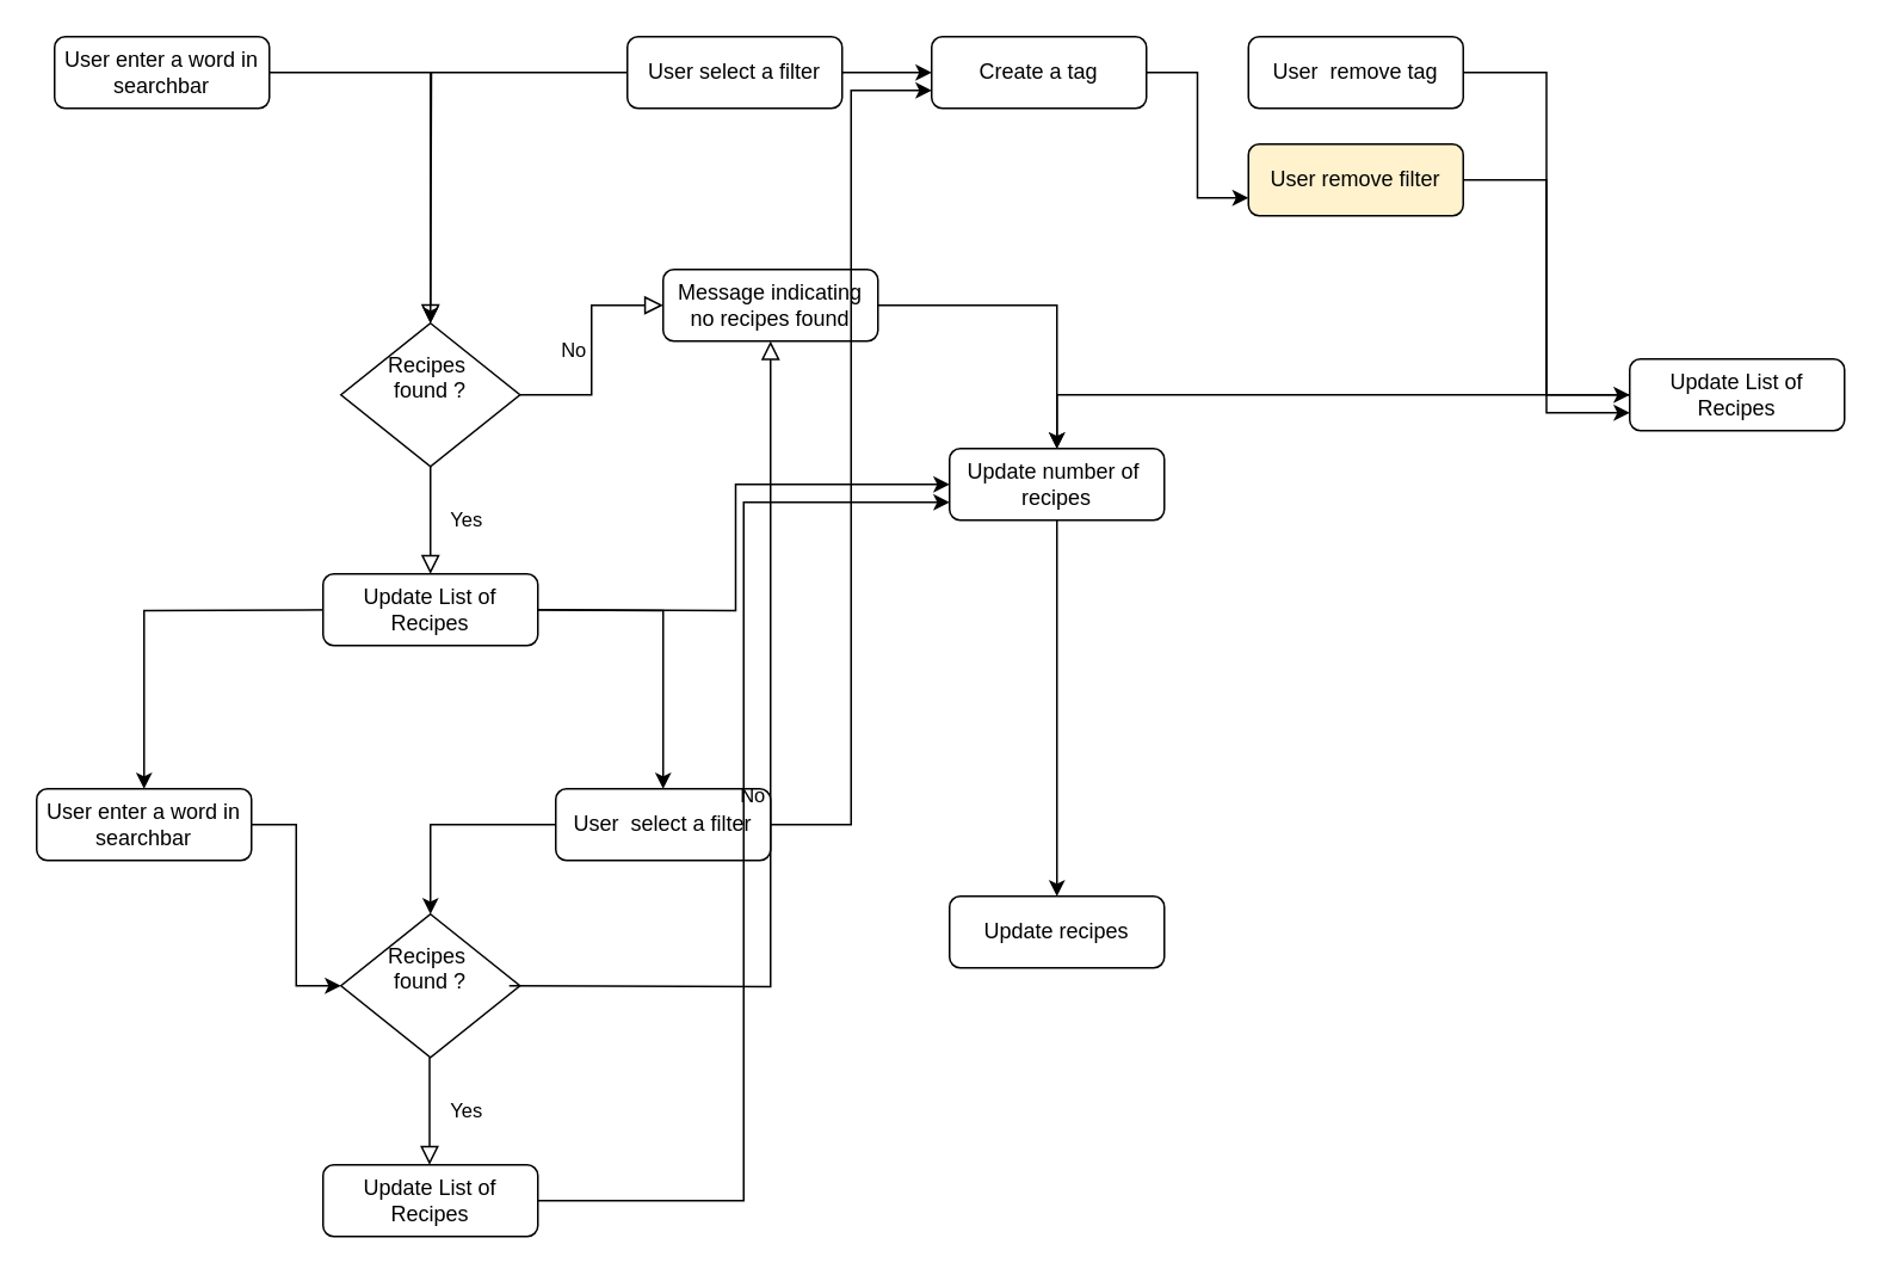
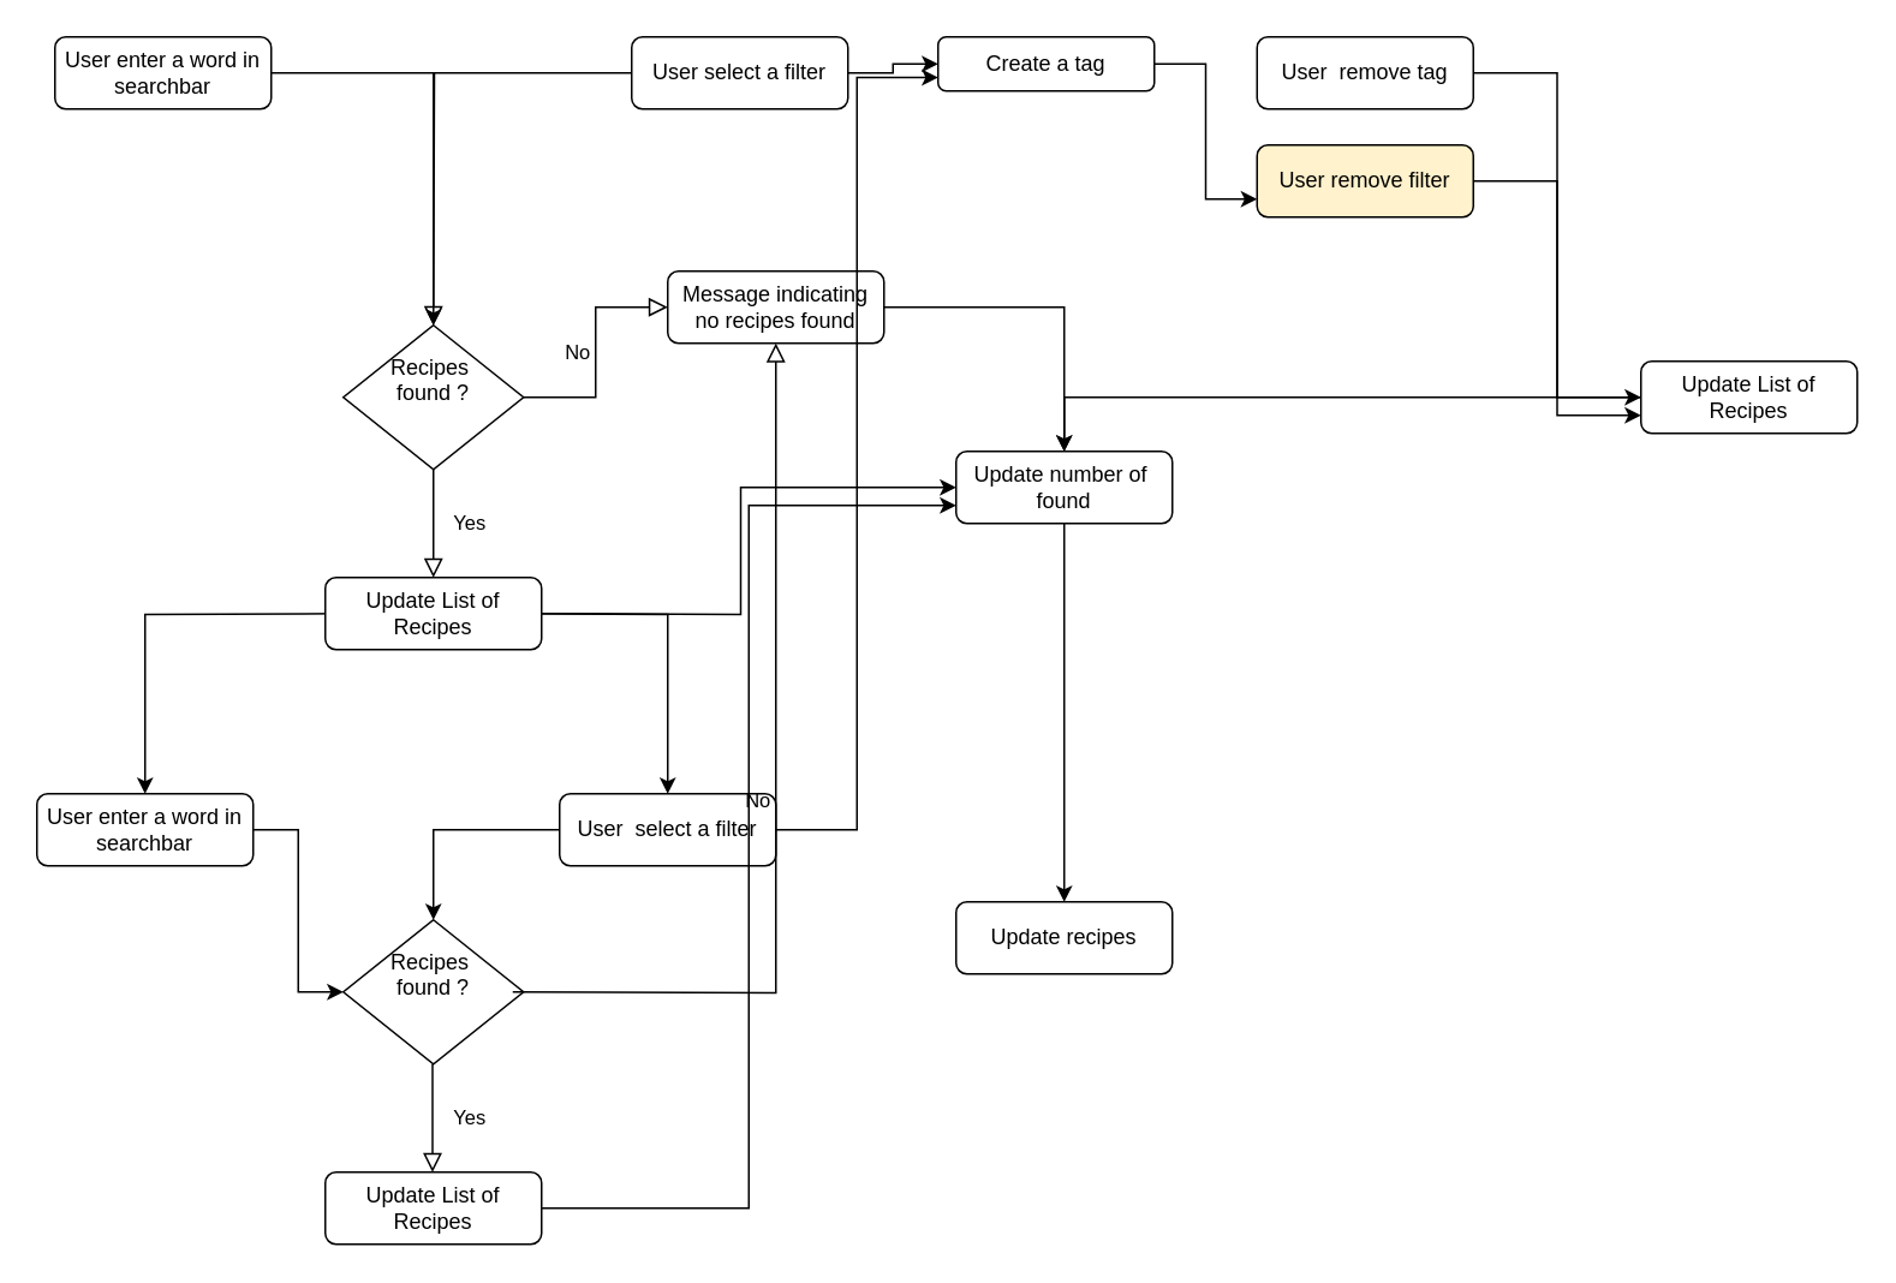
- <mxCell id="30" value="&lt;div&gt;Create a tag&lt;/div&gt;" style="rounded=1;whiteSpace=wrap;html=1;fontSize=12;glass=0;strokeWidth=1;shadow=0;" parent="1" vertex="1"><mxGeometry x="520" y="20" width="120" height="40" as="geometry" /></mxCell>
+ <mxCell id="30" value="&lt;div&gt;Create a tag&lt;/div&gt;" style="rounded=1;whiteSpace=wrap;html=1;fontSize=12;glass=0;strokeWidth=1;shadow=0;" parent="1" vertex="1"><mxGeometry x="520" y="20" width="120" height="30" as="geometry" /></mxCell>
- <mxCell id="22" value="&lt;div&gt;Update number of&amp;nbsp;&lt;/div&gt;&lt;div&gt;recipes&lt;/div&gt;" style="rounded=1;whiteSpace=wrap;html=1;fontSize=12;glass=0;strokeWidth=1;shadow=0;" parent="1" vertex="1"><mxGeometry x="530" y="250" width="120" height="40" as="geometry" /></mxCell>
+ <mxCell id="22" value="&lt;div&gt;Update number of&amp;nbsp;&lt;/div&gt;&lt;div&gt;found&lt;/div&gt;" style="rounded=1;whiteSpace=wrap;html=1;fontSize=12;glass=0;strokeWidth=1;shadow=0;" parent="1" vertex="1"><mxGeometry x="530" y="250" width="120" height="40" as="geometry" /></mxCell>
